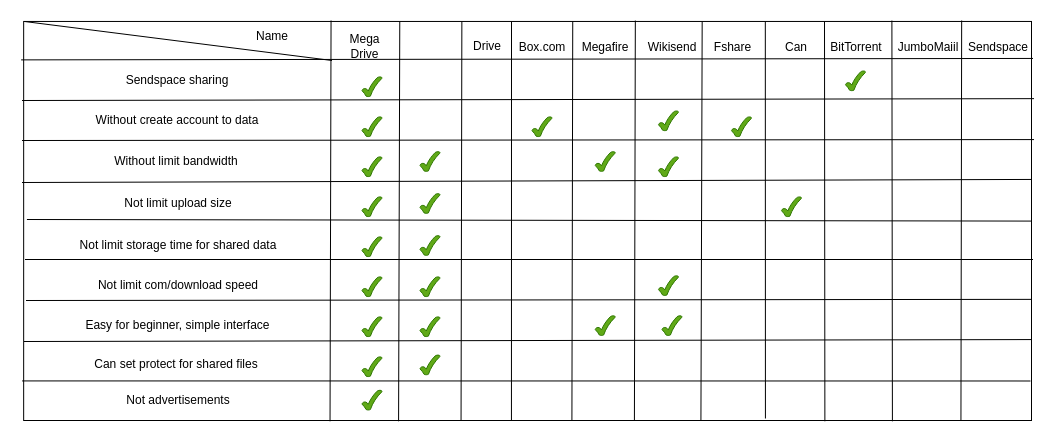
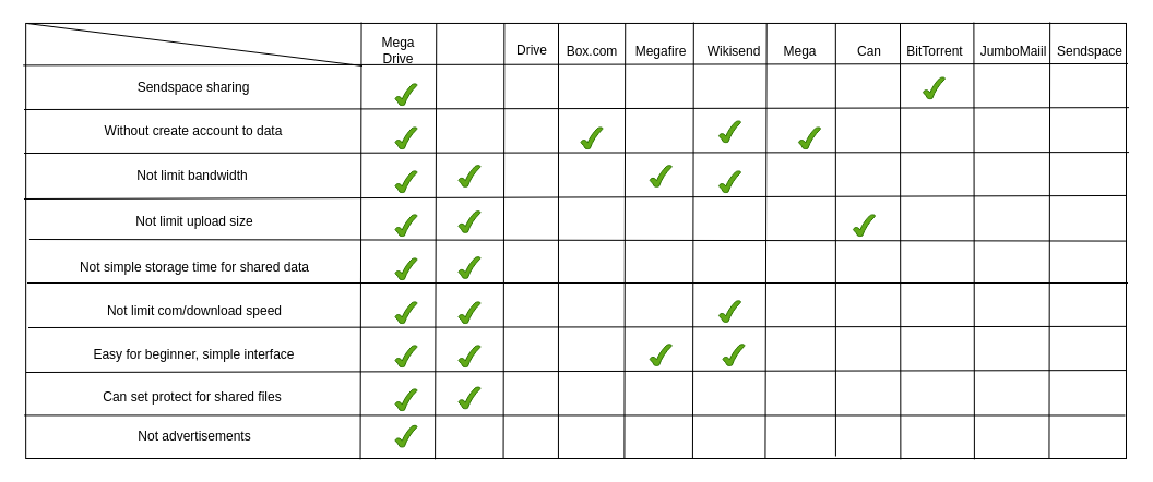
- <mxCell id="24" value="Name" style="text;html=1;align=center;verticalAlign=middle;whiteSpace=wrap;rounded=0;" vertex="1" parent="1"><mxGeometry x="241.5" y="20.96" width="60" height="30" as="geometry" /></mxCell>
- <mxCell id="13" value="Fshare" style="text;html=1;align=center;verticalAlign=middle;whiteSpace=wrap;rounded=0;" vertex="1" parent="1"><mxGeometry x="709.06" y="31.82" width="46.76" height="30" as="geometry" /></mxCell>
+ <mxCell id="13" value="Mega" style="text;html=1;align=center;verticalAlign=middle;whiteSpace=wrap;rounded=0;" vertex="1" parent="1"><mxGeometry x="709.06" y="31.82" width="46.76" height="30" as="geometry" /></mxCell>
- <mxCell id="44" value="&lt;div&gt;Without limit bandwidth&lt;/div&gt;" style="text;html=1;align=center;verticalAlign=middle;whiteSpace=wrap;rounded=0;fillColor=none;strokeColor=none;" vertex="1" parent="1"><mxGeometry x="21.5" y="140" width="308" height="42" as="geometry" /></mxCell>
+ <mxCell id="44" value="&lt;div&gt;Not limit bandwidth&lt;/div&gt;" style="text;html=1;align=center;verticalAlign=middle;whiteSpace=wrap;rounded=0;fillColor=none;strokeColor=none;" vertex="1" parent="1"><mxGeometry x="21.5" y="140" width="308" height="42" as="geometry" /></mxCell>
- <mxCell id="46" value="Not limit storage time for shared data" style="text;html=1;align=center;verticalAlign=middle;whiteSpace=wrap;rounded=0;fillColor=none;strokeColor=none;" vertex="1" parent="1"><mxGeometry x="23.66" y="226" width="307.84" height="38" as="geometry" /></mxCell>
+ <mxCell id="46" value="Not simple storage time for shared data" style="text;html=1;align=center;verticalAlign=middle;whiteSpace=wrap;rounded=0;fillColor=none;strokeColor=none;" vertex="1" parent="1"><mxGeometry x="23.66" y="226" width="307.84" height="38" as="geometry" /></mxCell>
